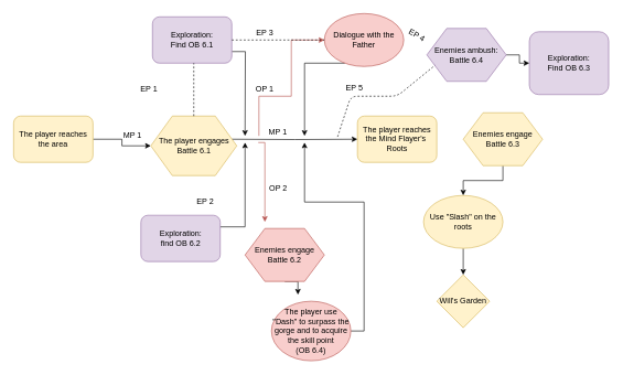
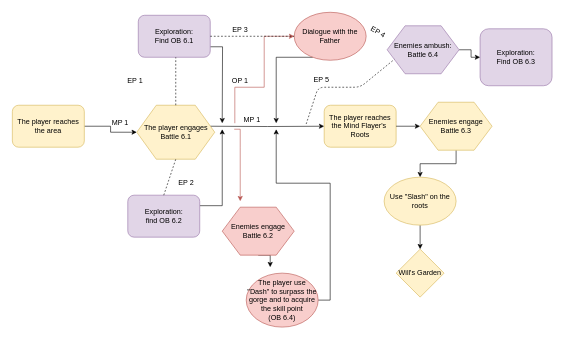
+ <mxCell id="15" value="" style="edgeStyle=orthogonalEdgeStyle;rounded=0;orthogonalLoop=1;jettySize=auto;html=1;entryX=0;entryY=0.5;entryDx=0;entryDy=0;" parent="1" source="10" target="19" edge="1"><mxGeometry relative="1" as="geometry"><mxPoint x="560" y="210" as="sourcePoint" /><mxPoint x="640" y="210" as="targetPoint" /></mxGeometry></mxCell>
- <mxCell id="29" value="OP 2&lt;br&gt;" style="text;html=1;align=center;verticalAlign=middle;resizable=0;points=[];;autosize=1;" parent="1" vertex="1"><mxGeometry x="400" y="275" width="40" height="20" as="geometry" /></mxCell>
+ <mxCell id="28" value="" style="endArrow=none;dashed=1;html=1;entryX=0.5;entryY=1;entryDx=0;entryDy=0;exitX=0.5;exitY=0;exitDx=0;exitDy=0;" parent="1" source="7" target="17" edge="1"><mxGeometry width="50" height="50" relative="1" as="geometry"><mxPoint x="70" y="545" as="sourcePoint" /><mxPoint x="120" y="495" as="targetPoint" /></mxGeometry></mxCell>
